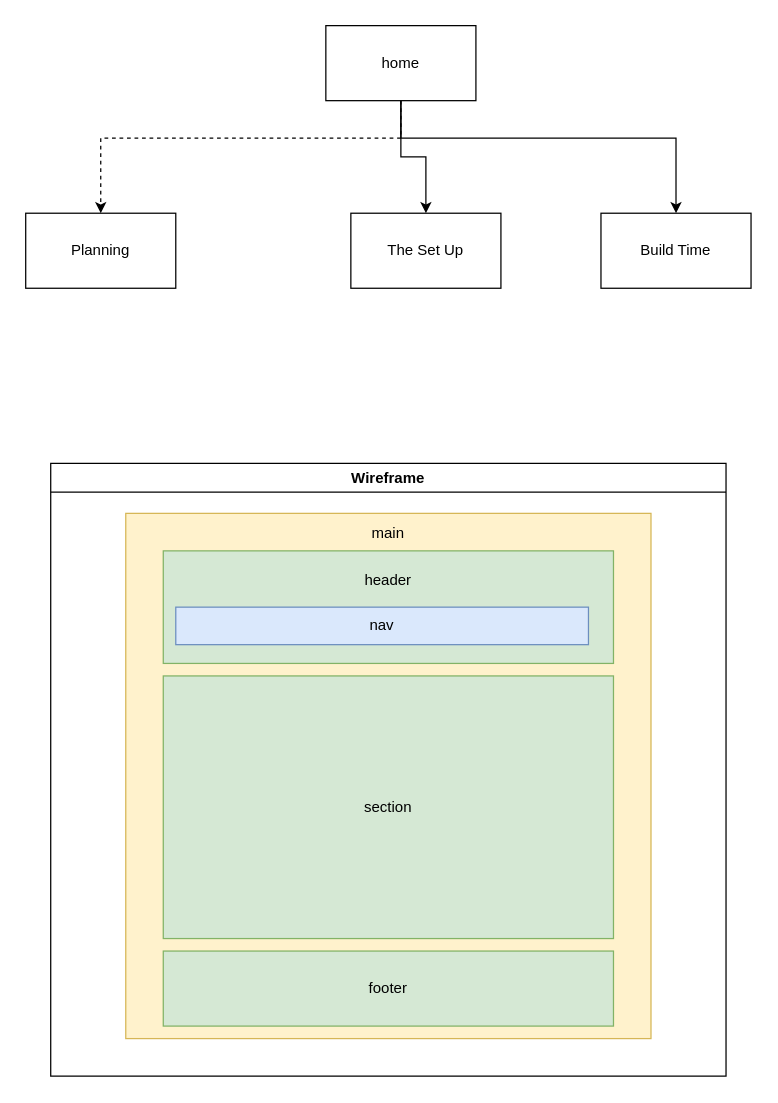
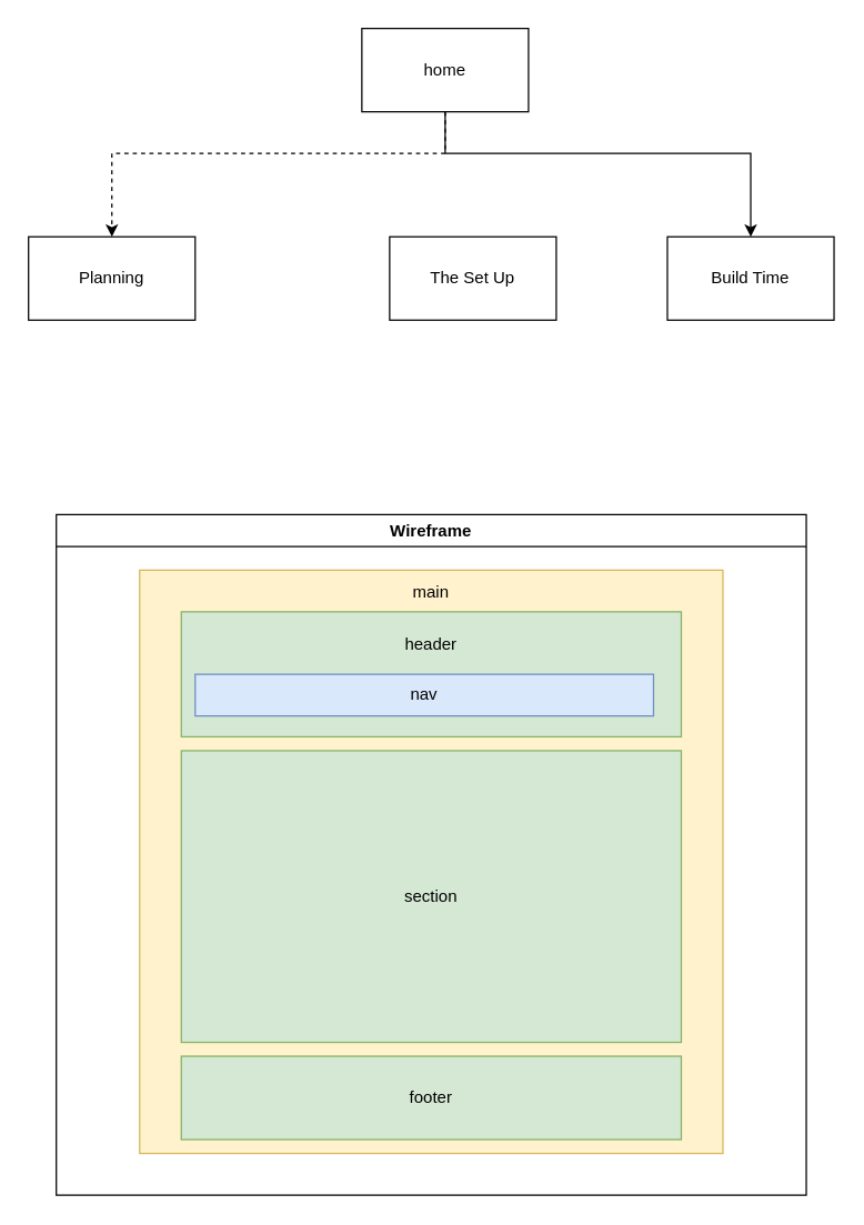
- <mxCell id="3" value="" style="edgeStyle=orthogonalEdgeStyle;rounded=0;orthogonalLoop=1;jettySize=auto;html=1;" edge="1" parent="1" source="5" target="7"><mxGeometry relative="1" as="geometry" /></mxCell>
